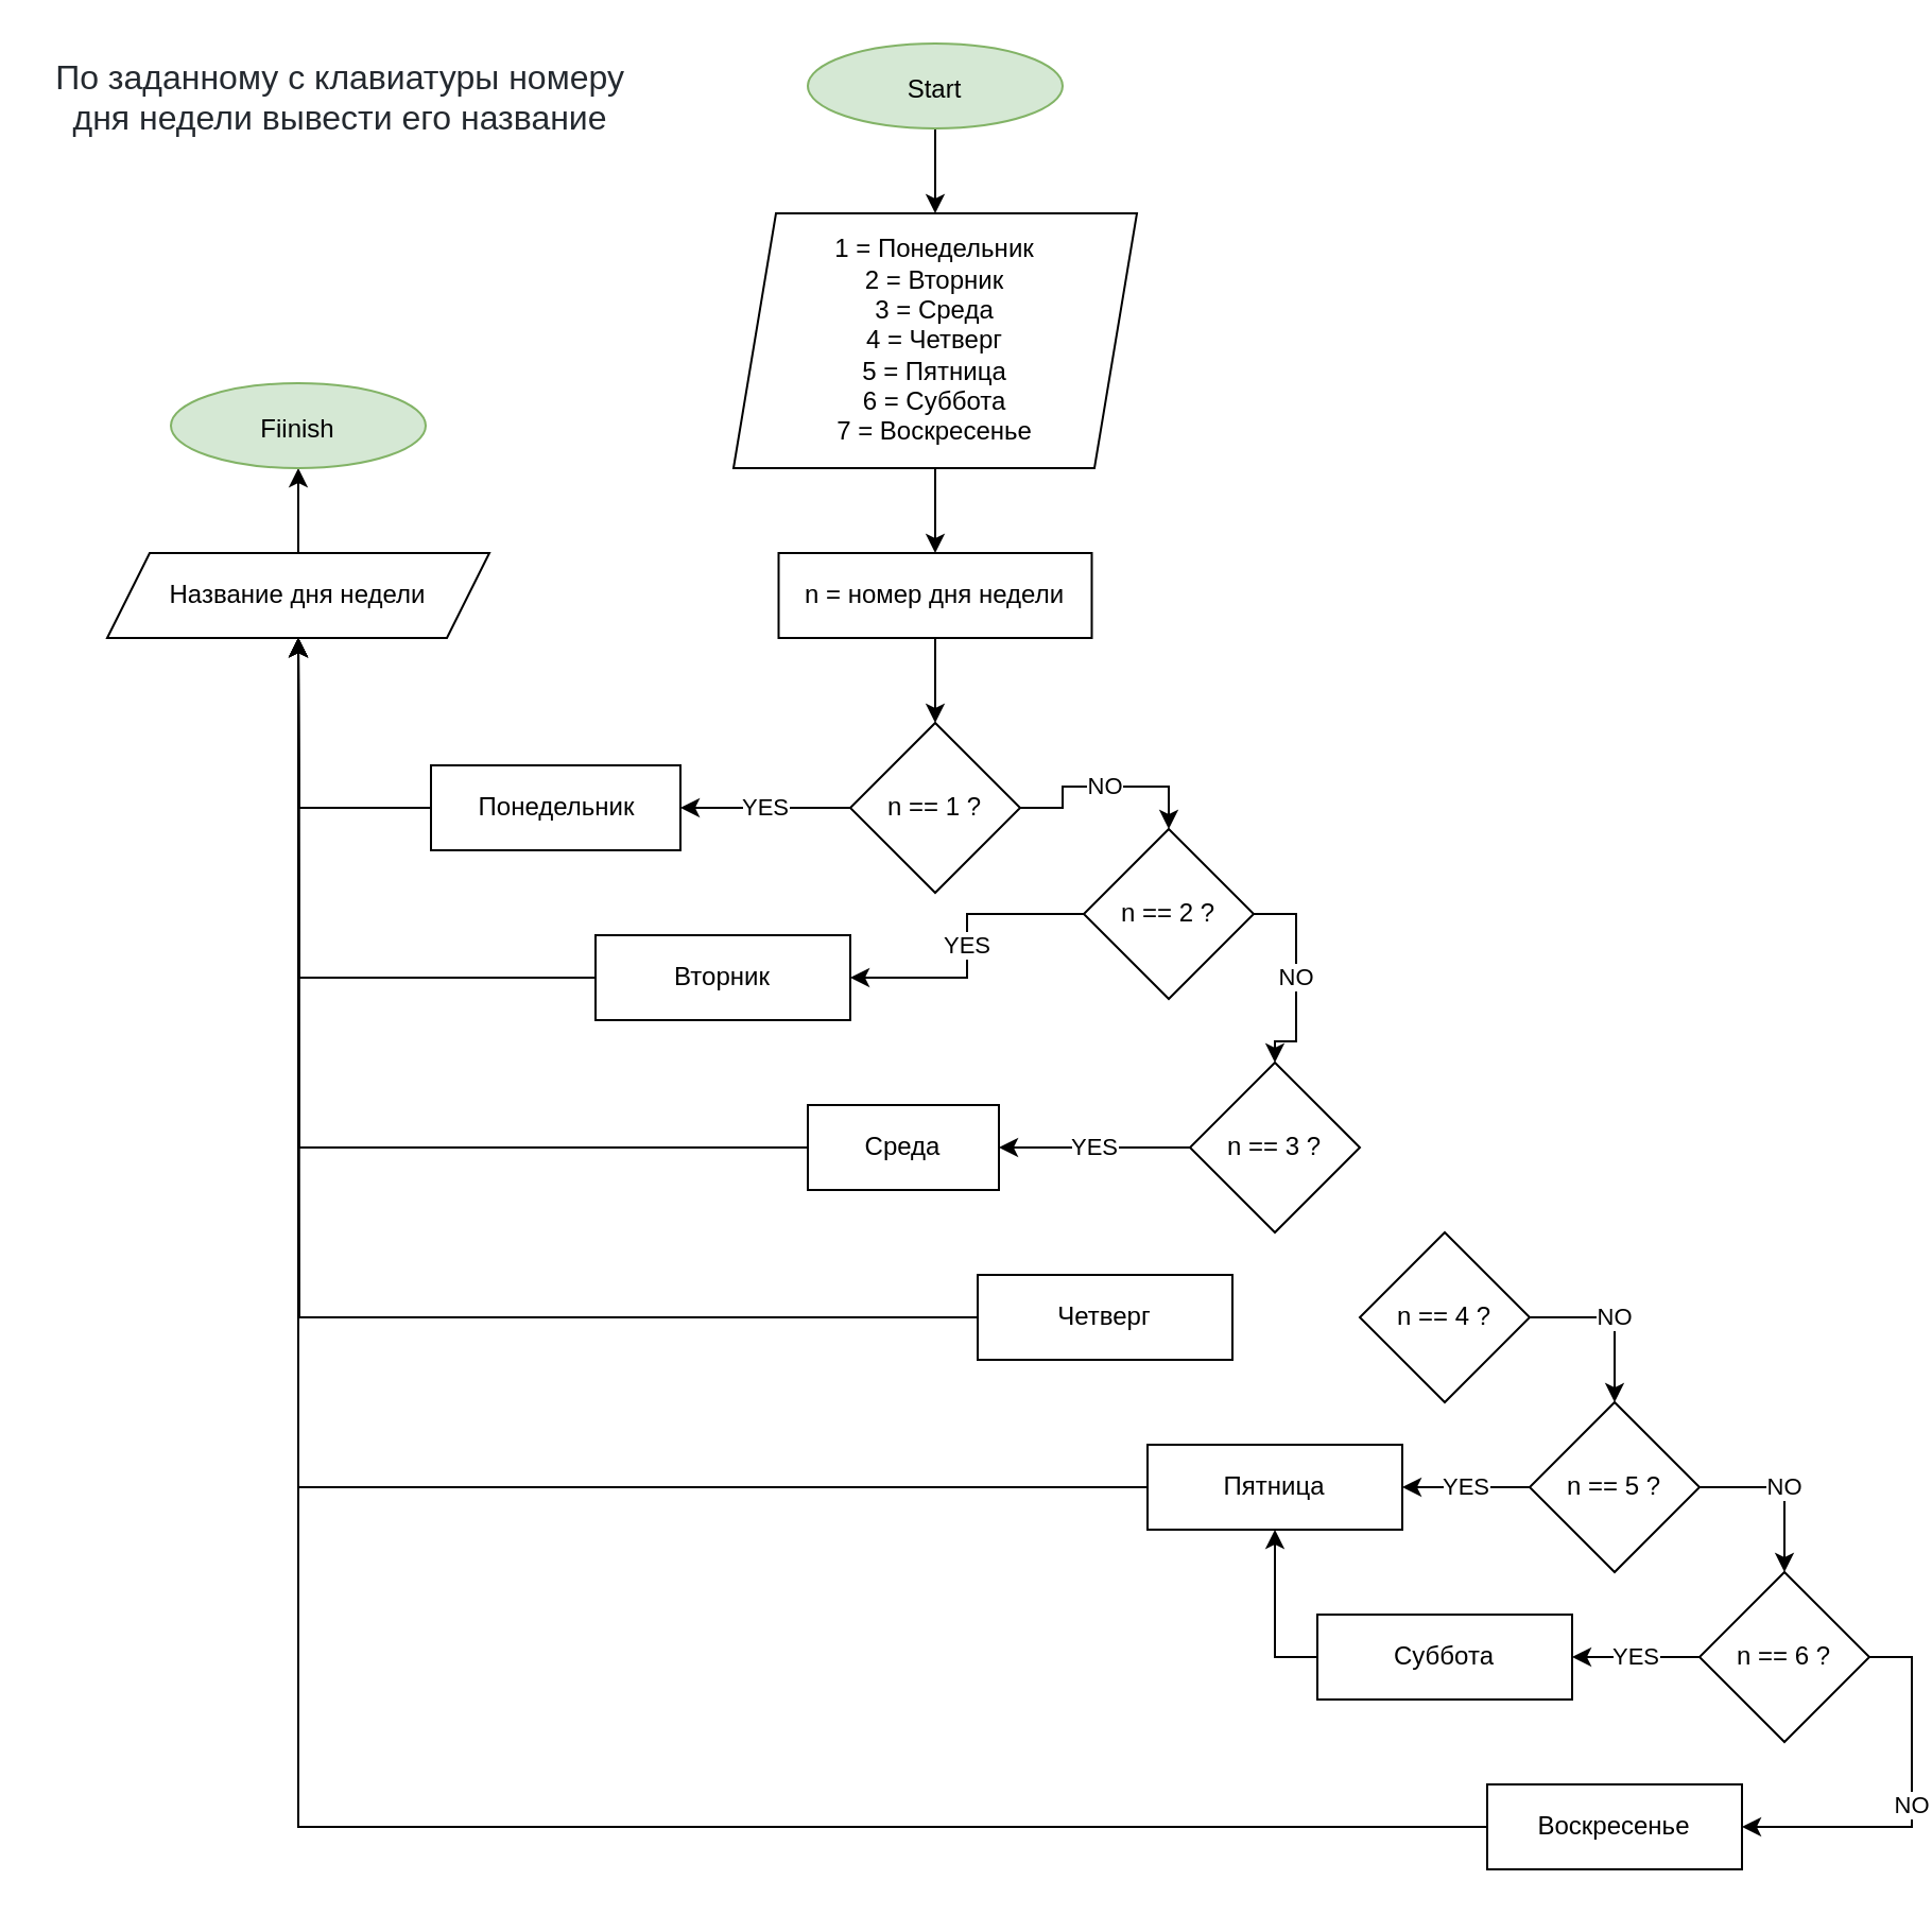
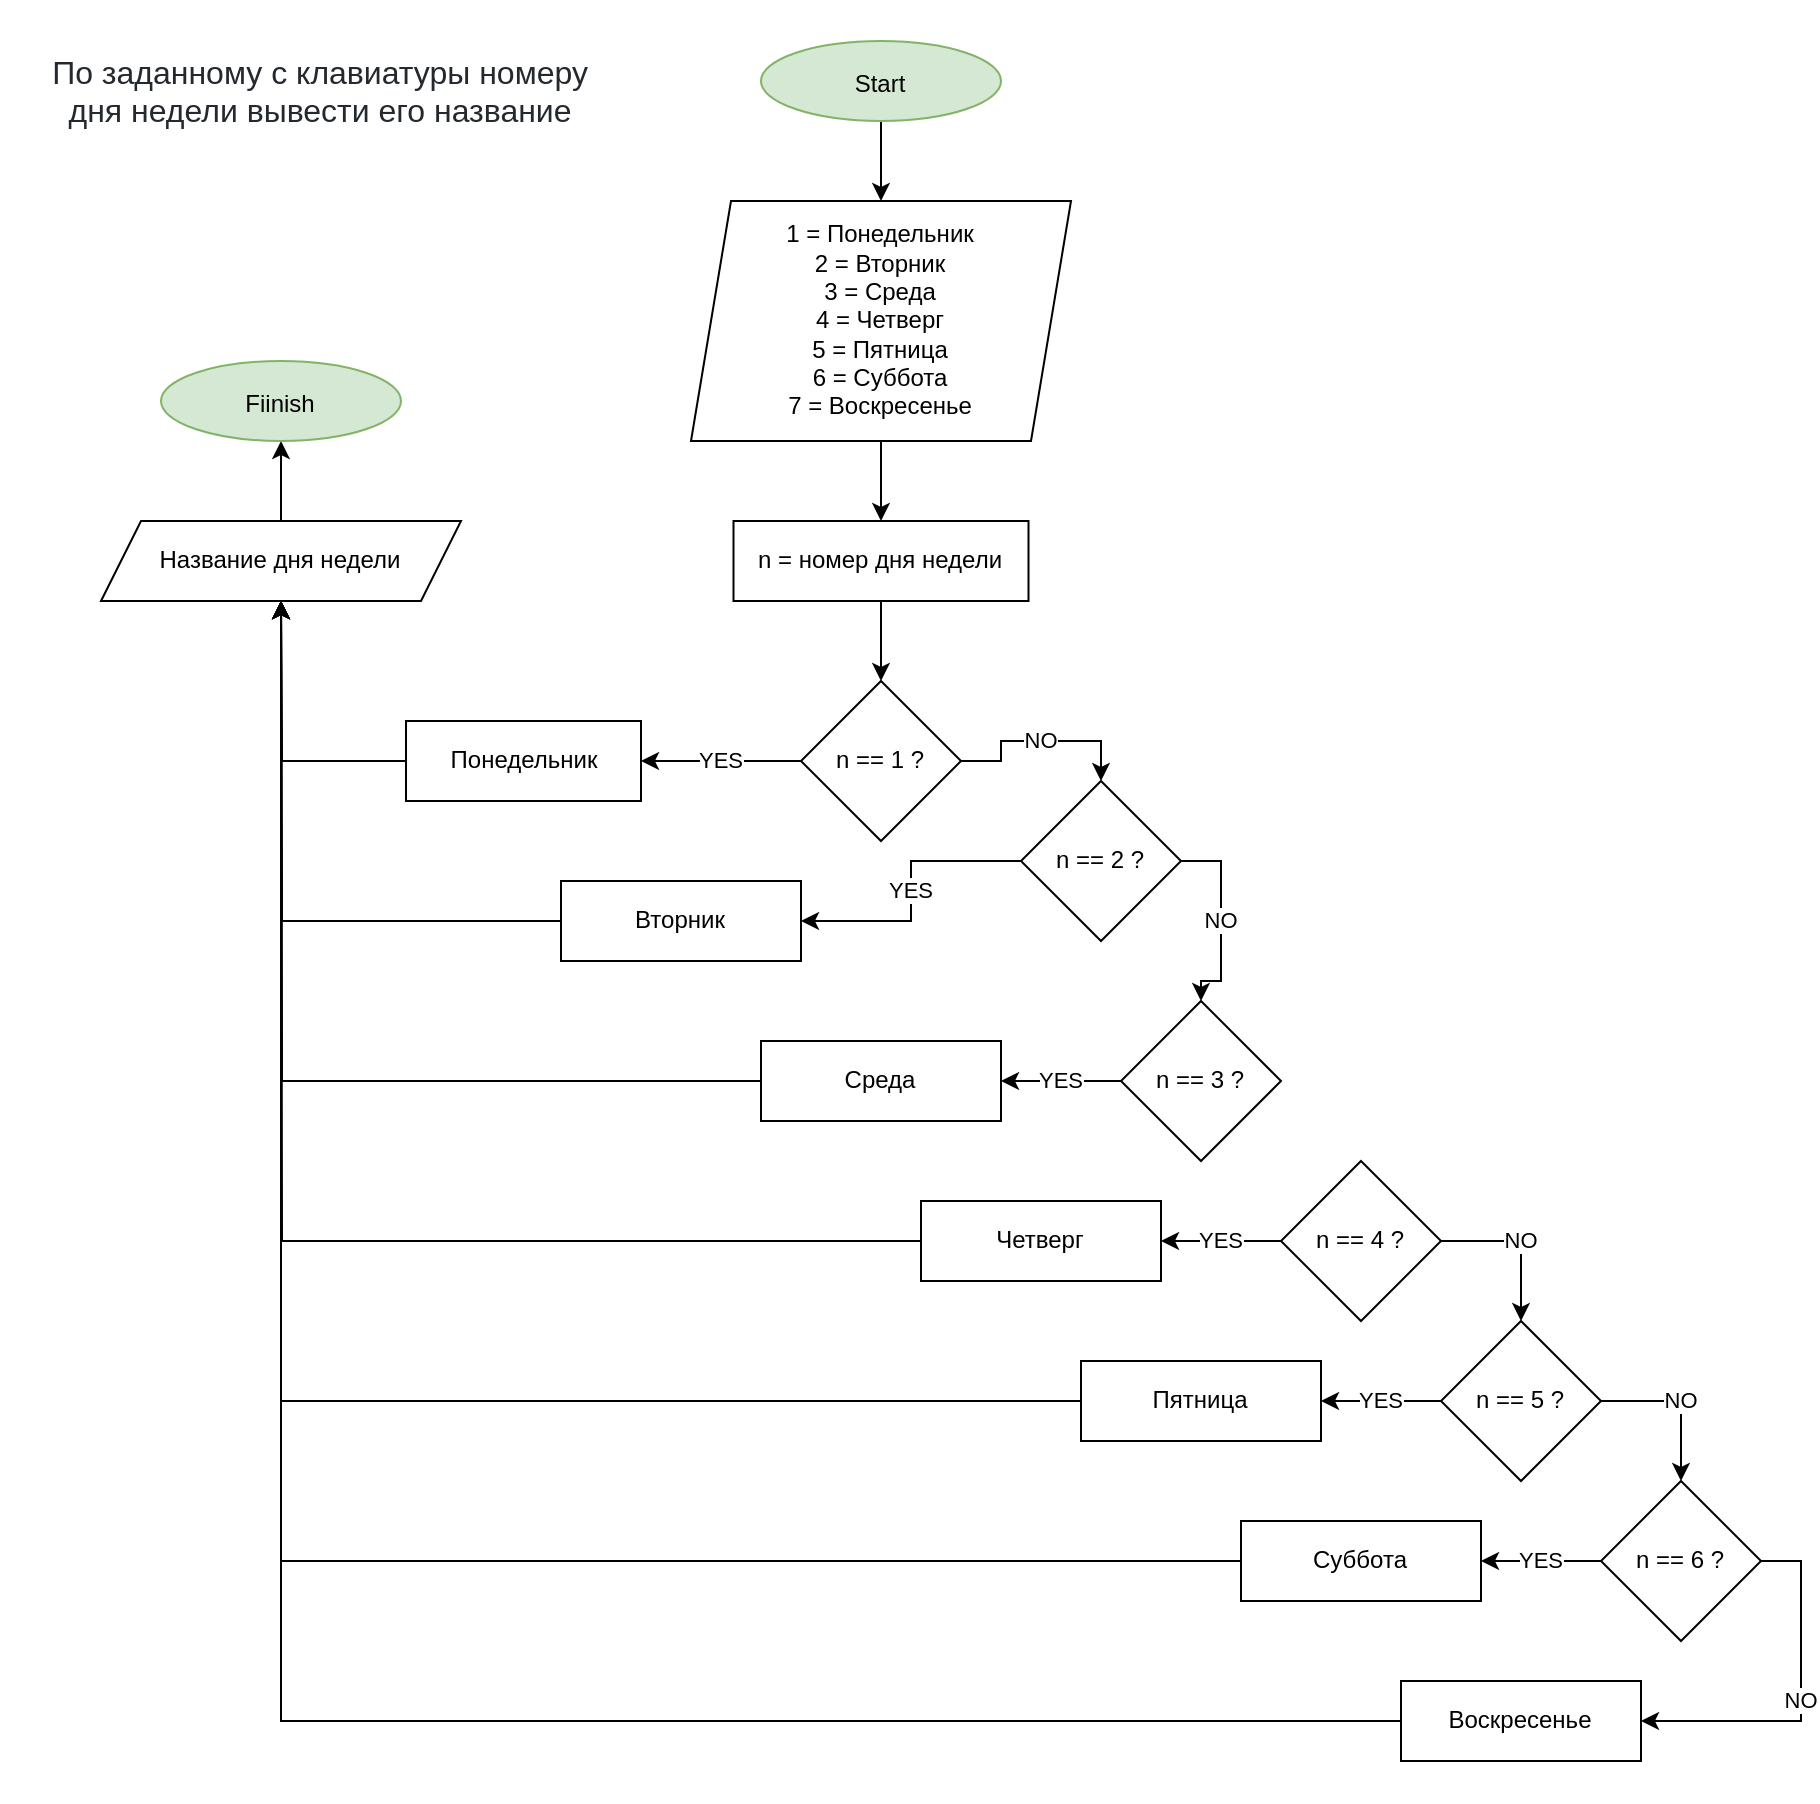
- <mxCell id="37" value="Среда" style="shape=parallelogram;perimeter=parallelogramPerimeter;whiteSpace=wrap;html=1;fixedSize=1;size=-20;" parent="1" vertex="1"><mxGeometry x="380" y="520" width="90" height="40" as="geometry" /></mxCell>
+ <mxCell id="37" value="Среда" style="shape=parallelogram;perimeter=parallelogramPerimeter;whiteSpace=wrap;html=1;fixedSize=1;size=-20;" parent="1" vertex="1"><mxGeometry x="380" y="520" width="120" height="40" as="geometry" /></mxCell>
+ <mxCell id="21" value="YES" style="edgeStyle=orthogonalEdgeStyle;rounded=0;orthogonalLoop=1;jettySize=auto;html=1;exitX=0;exitY=0.5;exitDx=0;exitDy=0;entryX=1;entryY=0.5;entryDx=0;entryDy=0;" parent="1" source="22" target="29" edge="1"><mxGeometry relative="1" as="geometry" /></mxCell>
- <mxCell id="32" style="edgeStyle=orthogonalEdgeStyle;rounded=0;orthogonalLoop=1;jettySize=auto;html=1;exitX=0;exitY=0.5;exitDx=0;exitDy=0;" parent="1" source="33" target="31" edge="1"><mxGeometry relative="1" as="geometry" /></mxCell>
+ <mxCell id="32" style="edgeStyle=orthogonalEdgeStyle;rounded=0;orthogonalLoop=1;jettySize=auto;html=1;exitX=0;exitY=0.5;exitDx=0;exitDy=0;entryX=0.5;entryY=1;entryDx=0;entryDy=0;" parent="1" source="33" target="41" edge="1"><mxGeometry relative="1" as="geometry" /></mxCell>
